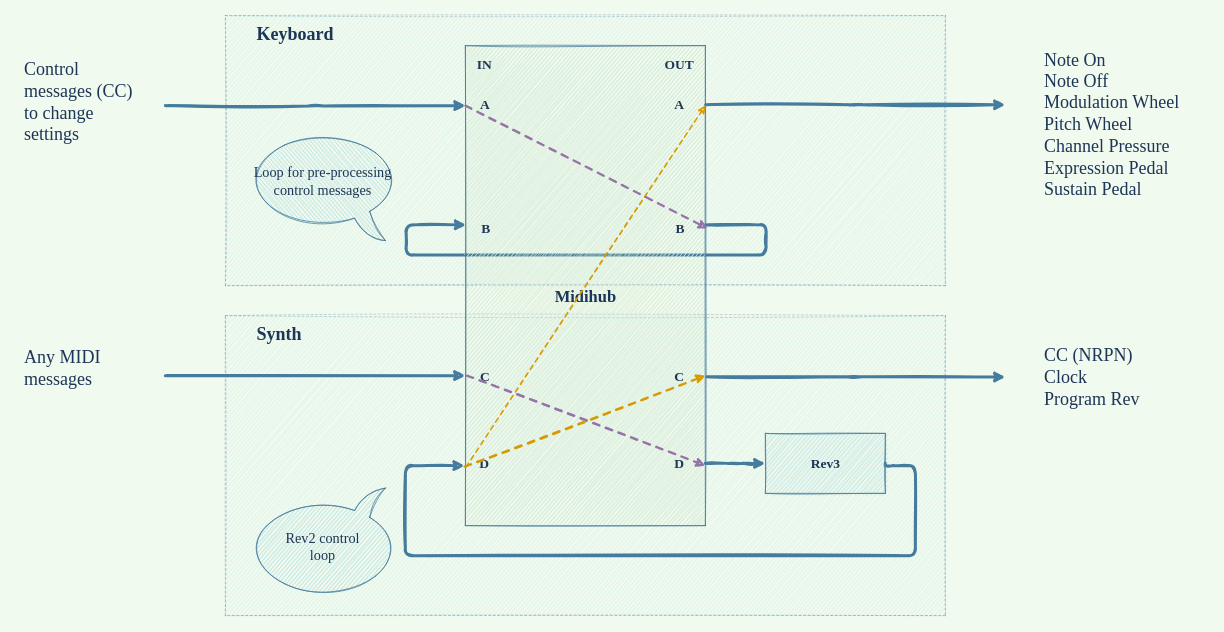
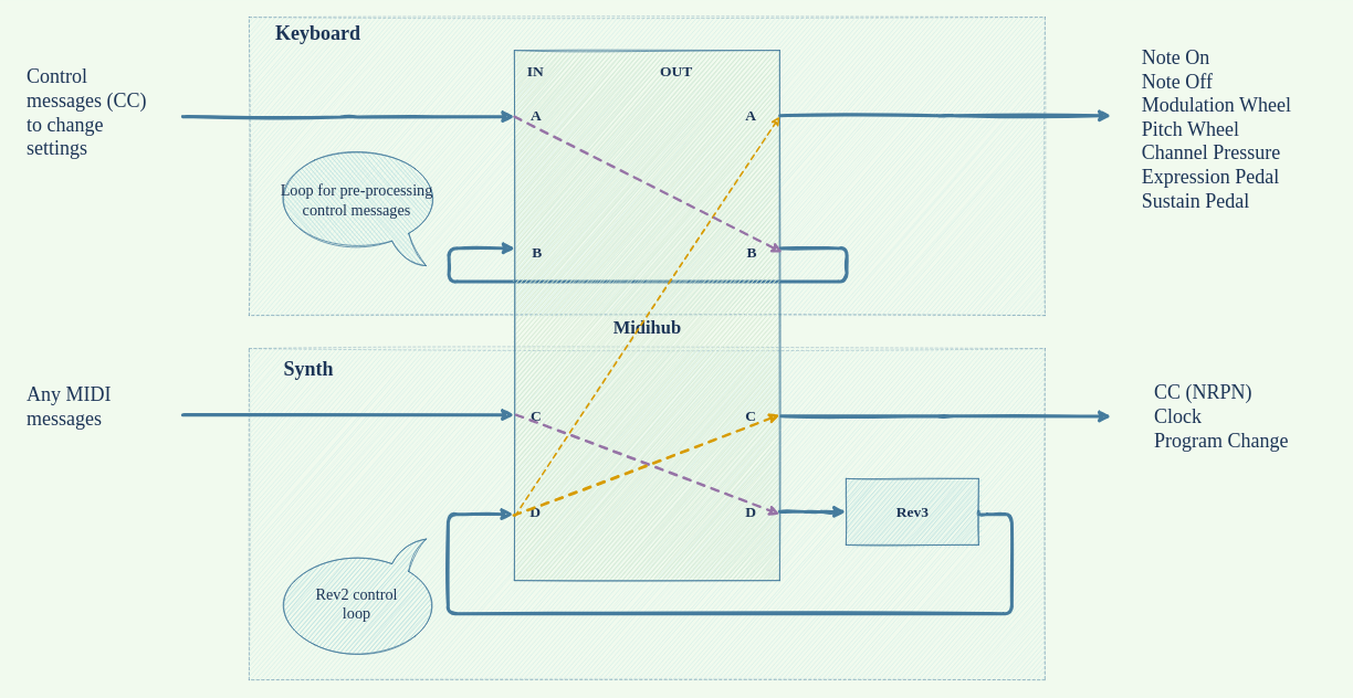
- <mxCell id="20" value="Keyboard" style="text;html=1;resizable=0;autosize=1;align=left;verticalAlign=middle;points=[];fillColor=none;strokeColor=none;rounded=0;dashed=1;dashPattern=1 4;fontSize=24;fontColor=#1D3557;fontStyle=1;fontFamily=Comic Sans MS;sketch=1;" parent="2" vertex="1"><mxGeometry x="320" y="10" width="120" height="30" as="geometry" /></mxCell>
+ <mxCell id="20" value="Keyboard" style="text;html=1;resizable=0;autosize=1;align=left;verticalAlign=middle;points=[];fillColor=none;strokeColor=none;rounded=0;dashed=1;dashPattern=1 4;fontSize=24;fontColor=#1D3557;fontStyle=1;fontFamily=Comic Sans MS;sketch=1;" parent="2" vertex="1"><mxGeometry x="310" y="5" width="120" height="30" as="geometry" /></mxCell>
- <mxCell id="8" value="OUT" style="text;html=1;resizable=0;autosize=1;align=center;verticalAlign=middle;points=[];fillColor=none;strokeColor=none;rounded=0;fontSize=18;fontStyle=1;fontColor=#1D3557;fontFamily=Comic Sans MS;sketch=1;" parent="2" vertex="1"><mxGeometry x="855" y="50" width="60" height="30" as="geometry" /></mxCell>
+ <mxCell id="8" value="OUT" style="text;html=1;resizable=0;autosize=1;align=center;verticalAlign=middle;points=[];fillColor=none;strokeColor=none;rounded=0;fontSize=18;fontStyle=1;fontColor=#1D3557;fontFamily=Comic Sans MS;sketch=1;" parent="2" vertex="1"><mxGeometry x="765" y="50" width="60" height="30" as="geometry" /></mxCell>
- <mxCell id="30" value="Note On&lt;br&gt;Note Off&lt;br&gt;Modulation Wheel&lt;br&gt;Pitch Wheel&lt;br&gt;Channel Pressure&lt;br&gt;Expression Pedal&lt;br&gt;Sustain Pedal" style="text;html=1;resizable=0;autosize=1;align=left;verticalAlign=middle;points=[];fillColor=none;rounded=0;dashed=1;dashPattern=1 4;fontFamily=Comic Sans MS;fontSize=24;fontColor=#1D3557;spacingLeft=10;perimeterSpacing=0;sketch=1;" parent="2" vertex="1"><mxGeometry x="1360" y="40" width="230" height="210" as="geometry" /></mxCell>
+ <mxCell id="30" value="Note On&lt;br&gt;Note Off&lt;br&gt;Modulation Wheel&lt;br&gt;Pitch Wheel&lt;br&gt;Channel Pressure&lt;br&gt;Expression Pedal&lt;br&gt;Sustain Pedal" style="text;html=1;resizable=0;autosize=1;align=left;verticalAlign=middle;points=[];fillColor=none;rounded=0;dashed=1;dashPattern=1 4;fontFamily=Comic Sans MS;fontSize=24;fontColor=#1D3557;spacingLeft=10;perimeterSpacing=0;sketch=1;" parent="2" vertex="1"><mxGeometry x="1345" y="30" width="230" height="210" as="geometry" /></mxCell>
- <mxCell id="31" value="CC (NRPN)&lt;br&gt;Clock&lt;br&gt;Program Rev" style="text;html=1;resizable=0;autosize=1;align=left;verticalAlign=middle;points=[];fillColor=none;rounded=0;dashed=1;dashPattern=1 4;fontFamily=Comic Sans MS;fontSize=24;fontColor=#1D3557;spacingLeft=10;perimeterSpacing=0;sketch=1;" parent="2" vertex="1"><mxGeometry x="1360" y="437" width="200" height="90" as="geometry" /></mxCell>
+ <mxCell id="31" value="CC (NRPN)&lt;br&gt;Clock&lt;br&gt;Program Change" style="text;html=1;resizable=0;autosize=1;align=left;verticalAlign=middle;points=[];fillColor=none;rounded=0;dashed=1;dashPattern=1 4;fontFamily=Comic Sans MS;fontSize=24;fontColor=#1D3557;spacingLeft=10;perimeterSpacing=0;sketch=1;" parent="2" vertex="1"><mxGeometry x="1360" y="437" width="200" height="90" as="geometry" /></mxCell>
